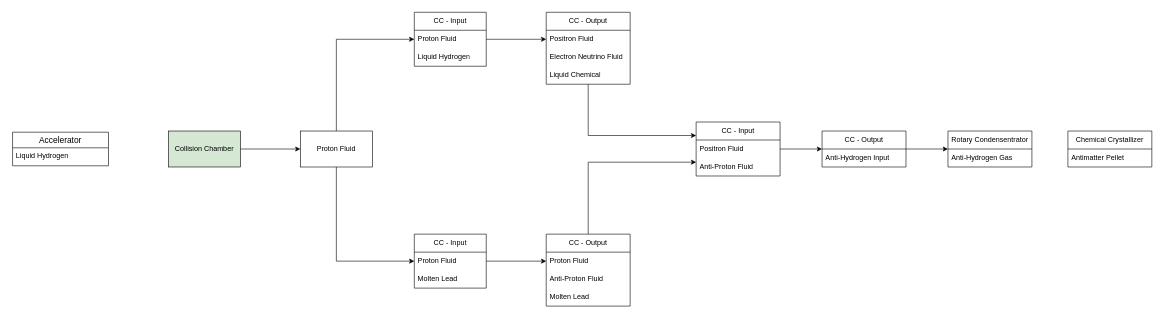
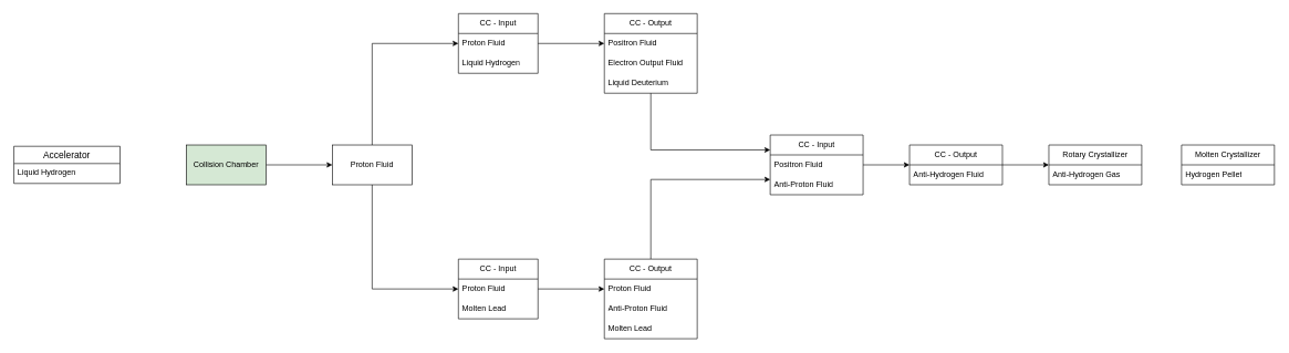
- <mxCell id="19" value="Electron Neutrino Fluid" style="text;strokeColor=none;fillColor=none;align=left;verticalAlign=middle;spacingLeft=4;spacingRight=4;overflow=hidden;points=[[0,0.5],[1,0.5]];portConstraint=eastwest;rotatable=0;whiteSpace=wrap;html=1;" vertex="1" parent="17"><mxGeometry y="60" width="140" height="30" as="geometry" /></mxCell>
+ <mxCell id="19" value="Electron Output Fluid" style="text;strokeColor=none;fillColor=none;align=left;verticalAlign=middle;spacingLeft=4;spacingRight=4;overflow=hidden;points=[[0,0.5],[1,0.5]];portConstraint=eastwest;rotatable=0;whiteSpace=wrap;html=1;" vertex="1" parent="17"><mxGeometry y="60" width="140" height="30" as="geometry" /></mxCell>
- <mxCell id="20" value="Liquid Chemical" style="text;strokeColor=none;fillColor=none;align=left;verticalAlign=middle;spacingLeft=4;spacingRight=4;overflow=hidden;points=[[0,0.5],[1,0.5]];portConstraint=eastwest;rotatable=0;whiteSpace=wrap;html=1;" vertex="1" parent="17"><mxGeometry y="90" width="140" height="30" as="geometry" /></mxCell>
+ <mxCell id="20" value="Liquid Deuterium" style="text;strokeColor=none;fillColor=none;align=left;verticalAlign=middle;spacingLeft=4;spacingRight=4;overflow=hidden;points=[[0,0.5],[1,0.5]];portConstraint=eastwest;rotatable=0;whiteSpace=wrap;html=1;" vertex="1" parent="17"><mxGeometry y="90" width="140" height="30" as="geometry" /></mxCell>
- <mxCell id="34" value="Rotary Condensentrator" style="swimlane;fontStyle=0;childLayout=stackLayout;horizontal=1;startSize=30;horizontalStack=0;resizeParent=1;resizeParentMax=0;resizeLast=0;collapsible=1;marginBottom=0;whiteSpace=wrap;html=1;" vertex="1" parent="1"><mxGeometry x="1580" y="218" width="140" height="60" as="geometry" /></mxCell>
+ <mxCell id="34" value="Rotary Crystallizer" style="swimlane;fontStyle=0;childLayout=stackLayout;horizontal=1;startSize=30;horizontalStack=0;resizeParent=1;resizeParentMax=0;resizeLast=0;collapsible=1;marginBottom=0;whiteSpace=wrap;html=1;" vertex="1" parent="1"><mxGeometry x="1580" y="218" width="140" height="60" as="geometry" /></mxCell>
- <mxCell id="36" value="Chemical Crystallizer" style="swimlane;fontStyle=0;childLayout=stackLayout;horizontal=1;startSize=30;horizontalStack=0;resizeParent=1;resizeParentMax=0;resizeLast=0;collapsible=1;marginBottom=0;whiteSpace=wrap;html=1;" vertex="1" parent="1"><mxGeometry x="1780" y="218" width="140" height="60" as="geometry" /></mxCell>
+ <mxCell id="36" value="Molten Crystallizer" style="swimlane;fontStyle=0;childLayout=stackLayout;horizontal=1;startSize=30;horizontalStack=0;resizeParent=1;resizeParentMax=0;resizeLast=0;collapsible=1;marginBottom=0;whiteSpace=wrap;html=1;" vertex="1" parent="1"><mxGeometry x="1780" y="218" width="140" height="60" as="geometry" /></mxCell>
- <mxCell id="33" value="Anti-Hydrogen Input" style="text;strokeColor=none;fillColor=none;align=left;verticalAlign=middle;spacingLeft=4;spacingRight=4;overflow=hidden;points=[[0,0.5],[1,0.5]];portConstraint=eastwest;rotatable=0;whiteSpace=wrap;html=1;" vertex="1" parent="32"><mxGeometry y="30" width="140" height="30" as="geometry" /></mxCell>
+ <mxCell id="33" value="Anti-Hydrogen Fluid" style="text;strokeColor=none;fillColor=none;align=left;verticalAlign=middle;spacingLeft=4;spacingRight=4;overflow=hidden;points=[[0,0.5],[1,0.5]];portConstraint=eastwest;rotatable=0;whiteSpace=wrap;html=1;" vertex="1" parent="32"><mxGeometry y="30" width="140" height="30" as="geometry" /></mxCell>
- <mxCell id="37" value="Antimatter Pellet" style="text;strokeColor=none;fillColor=none;align=left;verticalAlign=middle;spacingLeft=4;spacingRight=4;overflow=hidden;points=[[0,0.5],[1,0.5]];portConstraint=eastwest;rotatable=0;whiteSpace=wrap;html=1;" vertex="1" parent="36"><mxGeometry y="30" width="140" height="30" as="geometry" /></mxCell>
+ <mxCell id="37" value="Hydrogen Pellet" style="text;strokeColor=none;fillColor=none;align=left;verticalAlign=middle;spacingLeft=4;spacingRight=4;overflow=hidden;points=[[0,0.5],[1,0.5]];portConstraint=eastwest;rotatable=0;whiteSpace=wrap;html=1;" vertex="1" parent="36"><mxGeometry y="30" width="140" height="30" as="geometry" /></mxCell>
